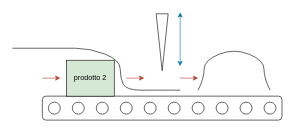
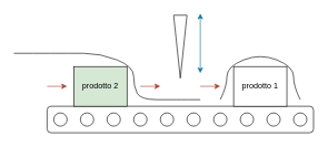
+ <mxCell id="17" value="prodotto 1" style="rounded=0;whiteSpace=wrap;html=1;" vertex="1" parent="1"><mxGeometry x="350" y="100" width="80" height="60" as="geometry" /></mxCell>
